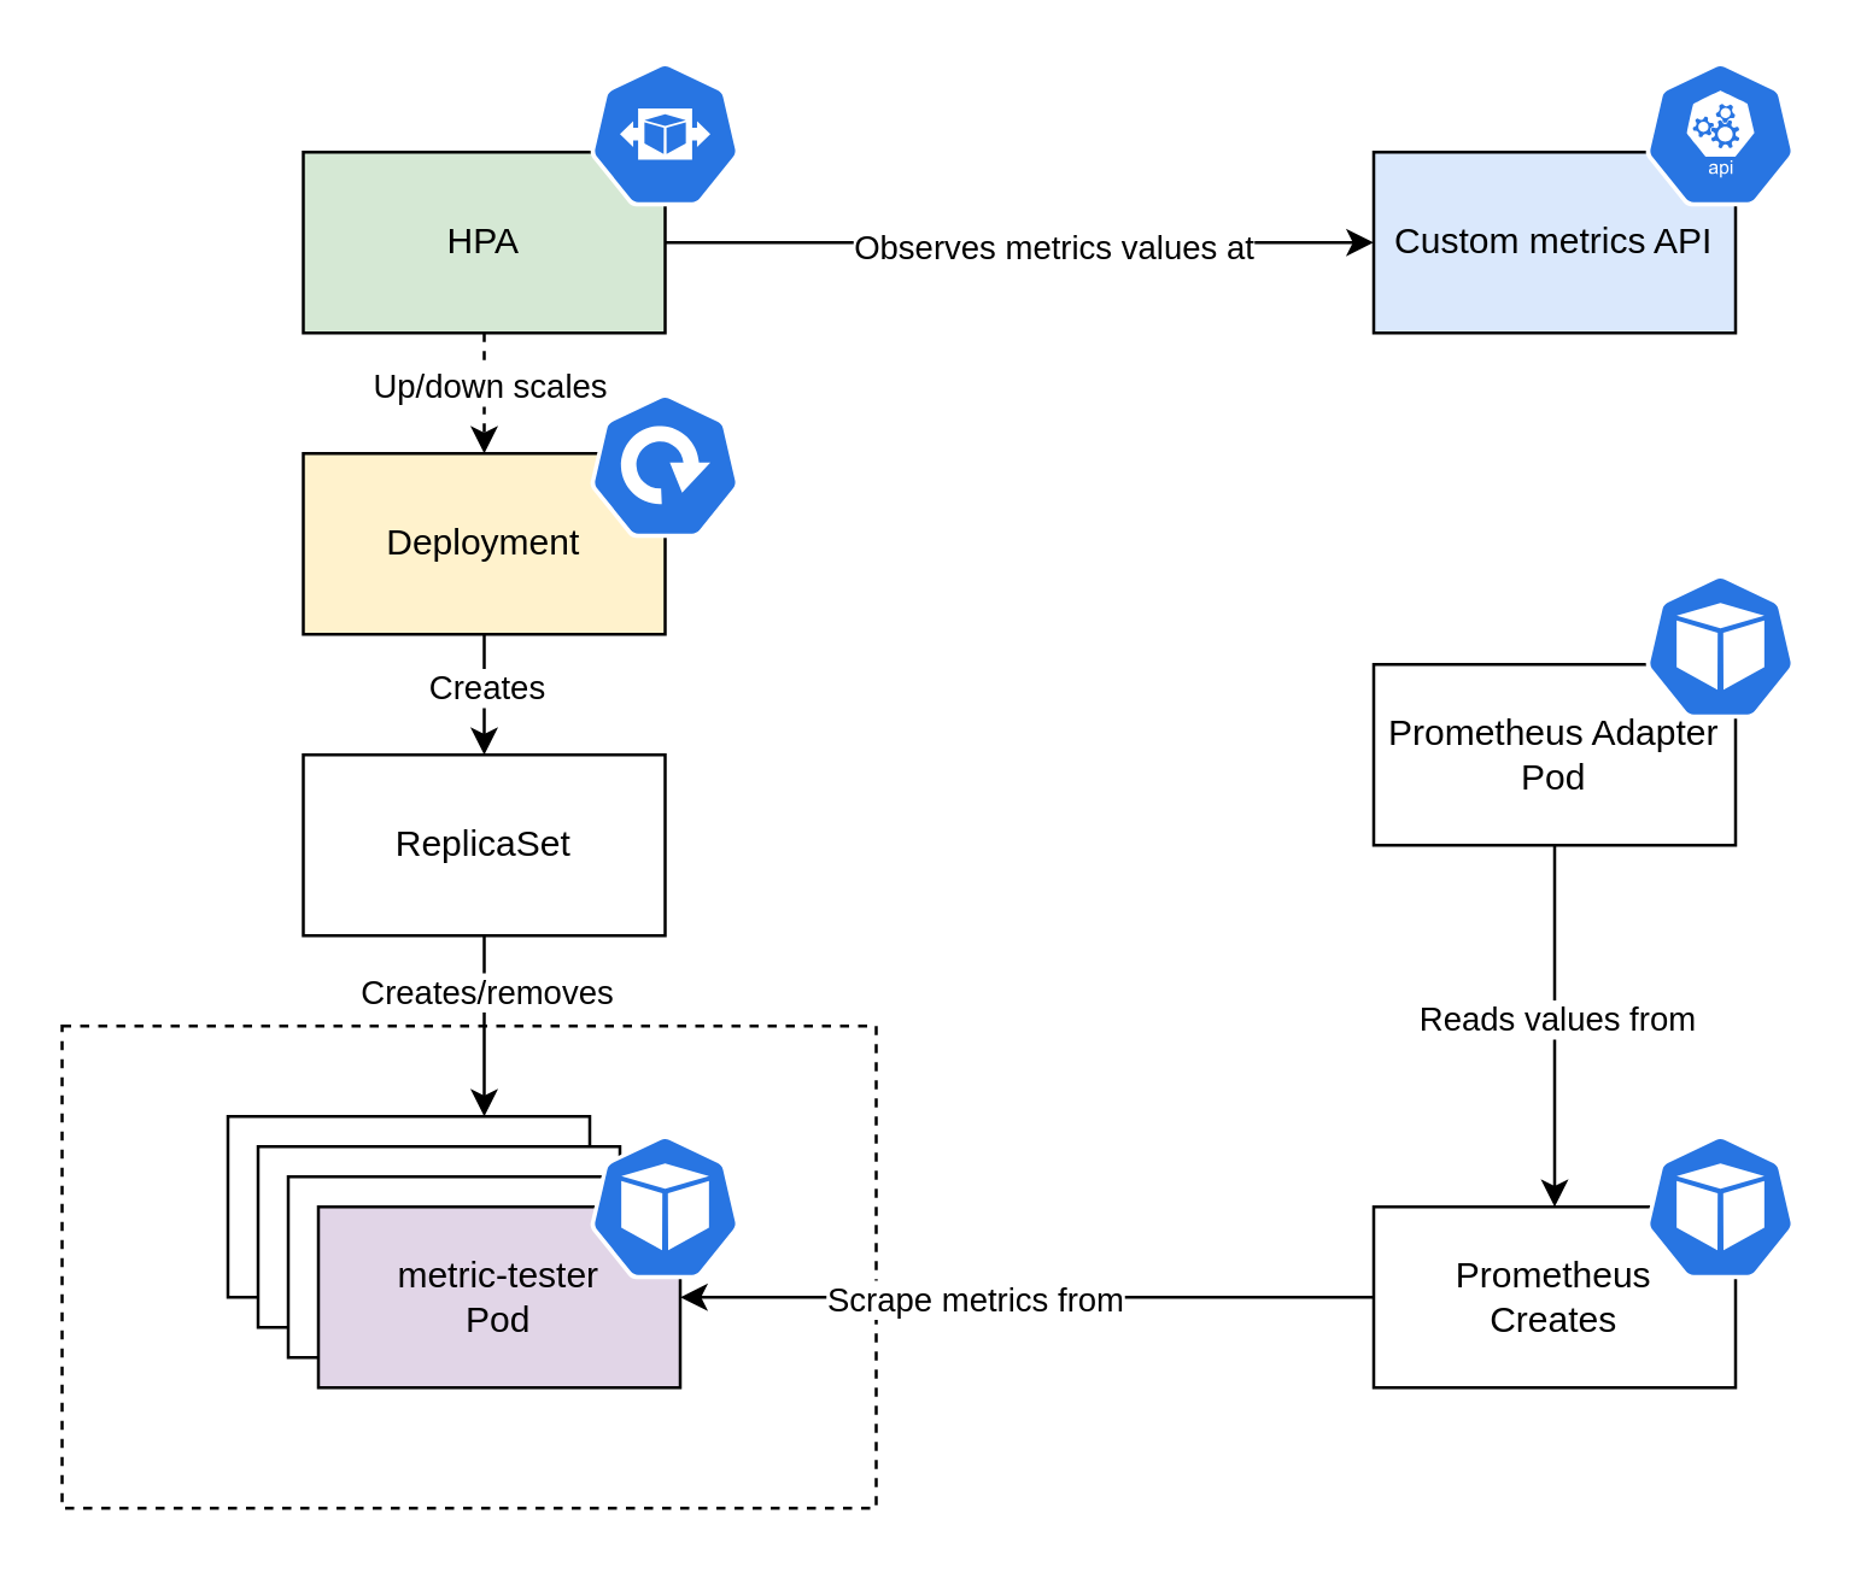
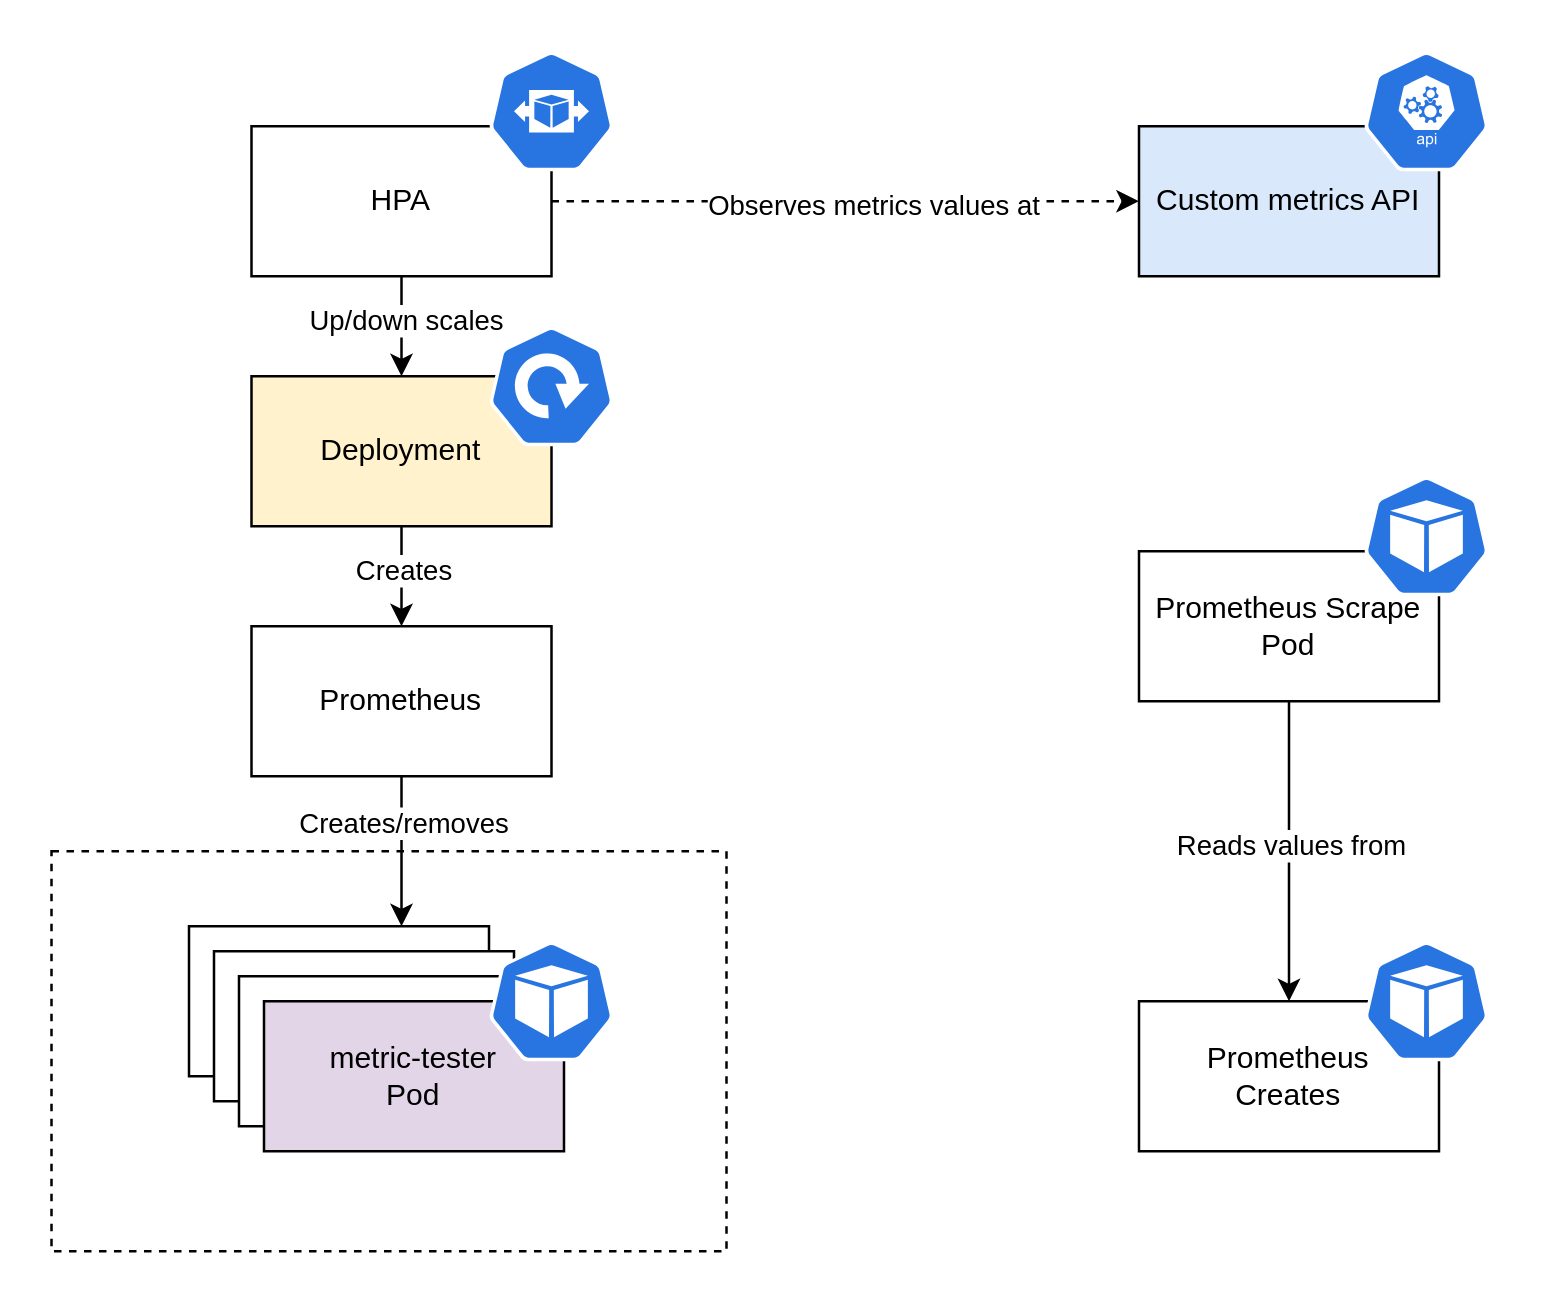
- <mxCell id="24" value="HPA" style="rounded=0;whiteSpace=wrap;html=1;fillColor=#d5e8d4;" vertex="1" parent="1"><mxGeometry x="100" y="50" width="120" height="60" as="geometry" /></mxCell>
+ <mxCell id="24" value="HPA" style="rounded=0;whiteSpace=wrap;html=1;" vertex="1" parent="1"><mxGeometry x="100" y="50" width="120" height="60" as="geometry" /></mxCell>
- <mxCell id="20" style="edgeStyle=orthogonalEdgeStyle;rounded=0;orthogonalLoop=1;jettySize=auto;html=1;entryX=0;entryY=0.5;entryDx=0;entryDy=0;" edge="1" parent="1" source="24" target="19"><mxGeometry relative="1" as="geometry" /></mxCell>
+ <mxCell id="20" style="edgeStyle=orthogonalEdgeStyle;rounded=0;orthogonalLoop=1;jettySize=auto;html=1;entryX=0;entryY=0.5;entryDx=0;entryDy=0;dashed=1;" edge="1" parent="1" source="24" target="19"><mxGeometry relative="1" as="geometry" /></mxCell>
- <mxCell id="22" style="edgeStyle=orthogonalEdgeStyle;rounded=0;orthogonalLoop=1;jettySize=auto;html=1;entryX=0.5;entryY=0;entryDx=0;entryDy=0;dashed=1;" edge="1" parent="1" source="24" target="12"><mxGeometry relative="1" as="geometry" /></mxCell>
+ <mxCell id="22" style="edgeStyle=orthogonalEdgeStyle;rounded=0;orthogonalLoop=1;jettySize=auto;html=1;entryX=0.5;entryY=0;entryDx=0;entryDy=0;" edge="1" parent="1" source="24" target="12"><mxGeometry relative="1" as="geometry" /></mxCell>
- <mxCell id="18" value="Prometheus Adapter&lt;br&gt;Pod" style="rounded=0;whiteSpace=wrap;html=1;" vertex="1" parent="1"><mxGeometry x="455" y="220" width="120" height="60" as="geometry" /></mxCell>
+ <mxCell id="18" value="Prometheus Scrape&lt;br&gt;Pod" style="rounded=0;whiteSpace=wrap;html=1;" vertex="1" parent="1"><mxGeometry x="455" y="220" width="120" height="60" as="geometry" /></mxCell>
- <mxCell id="15" value="ReplicaSet" style="rounded=0;whiteSpace=wrap;html=1;" vertex="1" parent="1"><mxGeometry x="100" width="120" height="60" as="geometry" y="250" /></mxCell>
+ <mxCell id="15" value="Prometheus" style="rounded=0;whiteSpace=wrap;html=1;" vertex="1" parent="1"><mxGeometry x="100" width="120" height="60" as="geometry" y="250" /></mxCell>
- <mxCell id="7" style="edgeStyle=orthogonalEdgeStyle;rounded=0;orthogonalLoop=1;jettySize=auto;html=1;" edge="1" parent="1" source="9" target="6"><mxGeometry relative="1" as="geometry" /></mxCell>
- <mxCell id="8" value="Scrape metrics from" style="edgeLabel;html=1;align=center;verticalAlign=middle;resizable=0;points=[];" vertex="1" connectable="0" parent="7"><mxGeometry x="0.156" relative="1" as="geometry"><mxPoint as="offset" /></mxGeometry></mxCell>
